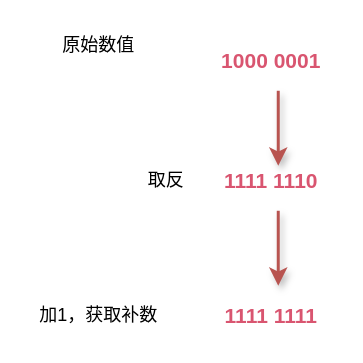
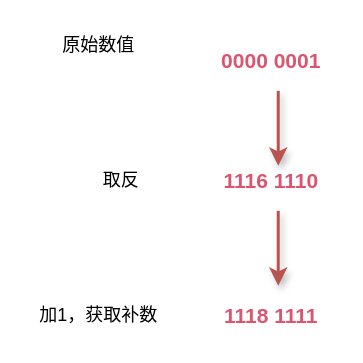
- <mxCell id="2" value="1000 0001" style="text;html=1;align=center;verticalAlign=middle;resizable=0;points=[];autosize=1;fontSize=14;fontColor=#D95570;fontStyle=1;shadow=1;" parent="1" vertex="1"><mxGeometry x="140" y="30" width="80" height="20" as="geometry" /></mxCell>
+ <mxCell id="2" value="0000 0001" style="text;html=1;align=center;verticalAlign=middle;resizable=0;points=[];autosize=1;fontSize=14;fontColor=#D95570;fontStyle=1;shadow=1;" parent="1" vertex="1"><mxGeometry x="140" y="30" width="80" height="20" as="geometry" /></mxCell>
- <mxCell id="6" value="取反" style="text;html=1;align=center;verticalAlign=middle;resizable=0;points=[];autosize=1;shadow=1;" parent="1" vertex="1"><mxGeometry x="90" y="110" width="40" height="20" as="geometry" /></mxCell>
+ <mxCell id="6" value="取反" style="text;html=1;align=center;verticalAlign=middle;resizable=0;points=[];autosize=1;shadow=1;" parent="1" vertex="1"><mxGeometry x="60" y="110" width="40" height="20" as="geometry" /></mxCell>
- <mxCell id="3" value="1111 1110" style="text;html=1;align=center;verticalAlign=middle;resizable=0;points=[];autosize=1;fontSize=14;fontColor=#D95570;fontStyle=1;shadow=1;" parent="1" vertex="1"><mxGeometry x="140" y="110" width="80" height="20" as="geometry" /></mxCell>
+ <mxCell id="3" value="1116 1110" style="text;html=1;align=center;verticalAlign=middle;resizable=0;points=[];autosize=1;fontSize=14;fontColor=#D95570;fontStyle=1;shadow=1;" parent="1" vertex="1"><mxGeometry x="140" y="110" width="80" height="20" as="geometry" /></mxCell>
- <mxCell id="7" value="1111 1111" style="text;html=1;align=center;verticalAlign=middle;resizable=0;points=[];autosize=1;fontSize=14;fontColor=#D95570;fontStyle=1;shadow=1;" parent="1" vertex="1"><mxGeometry x="140" y="200" width="80" height="20" as="geometry" /></mxCell>
+ <mxCell id="7" value="1118 1111" style="text;html=1;align=center;verticalAlign=middle;resizable=0;points=[];autosize=1;fontSize=14;fontColor=#D95570;fontStyle=1;shadow=1;" parent="1" vertex="1"><mxGeometry x="140" y="200" width="80" height="20" as="geometry" /></mxCell>
